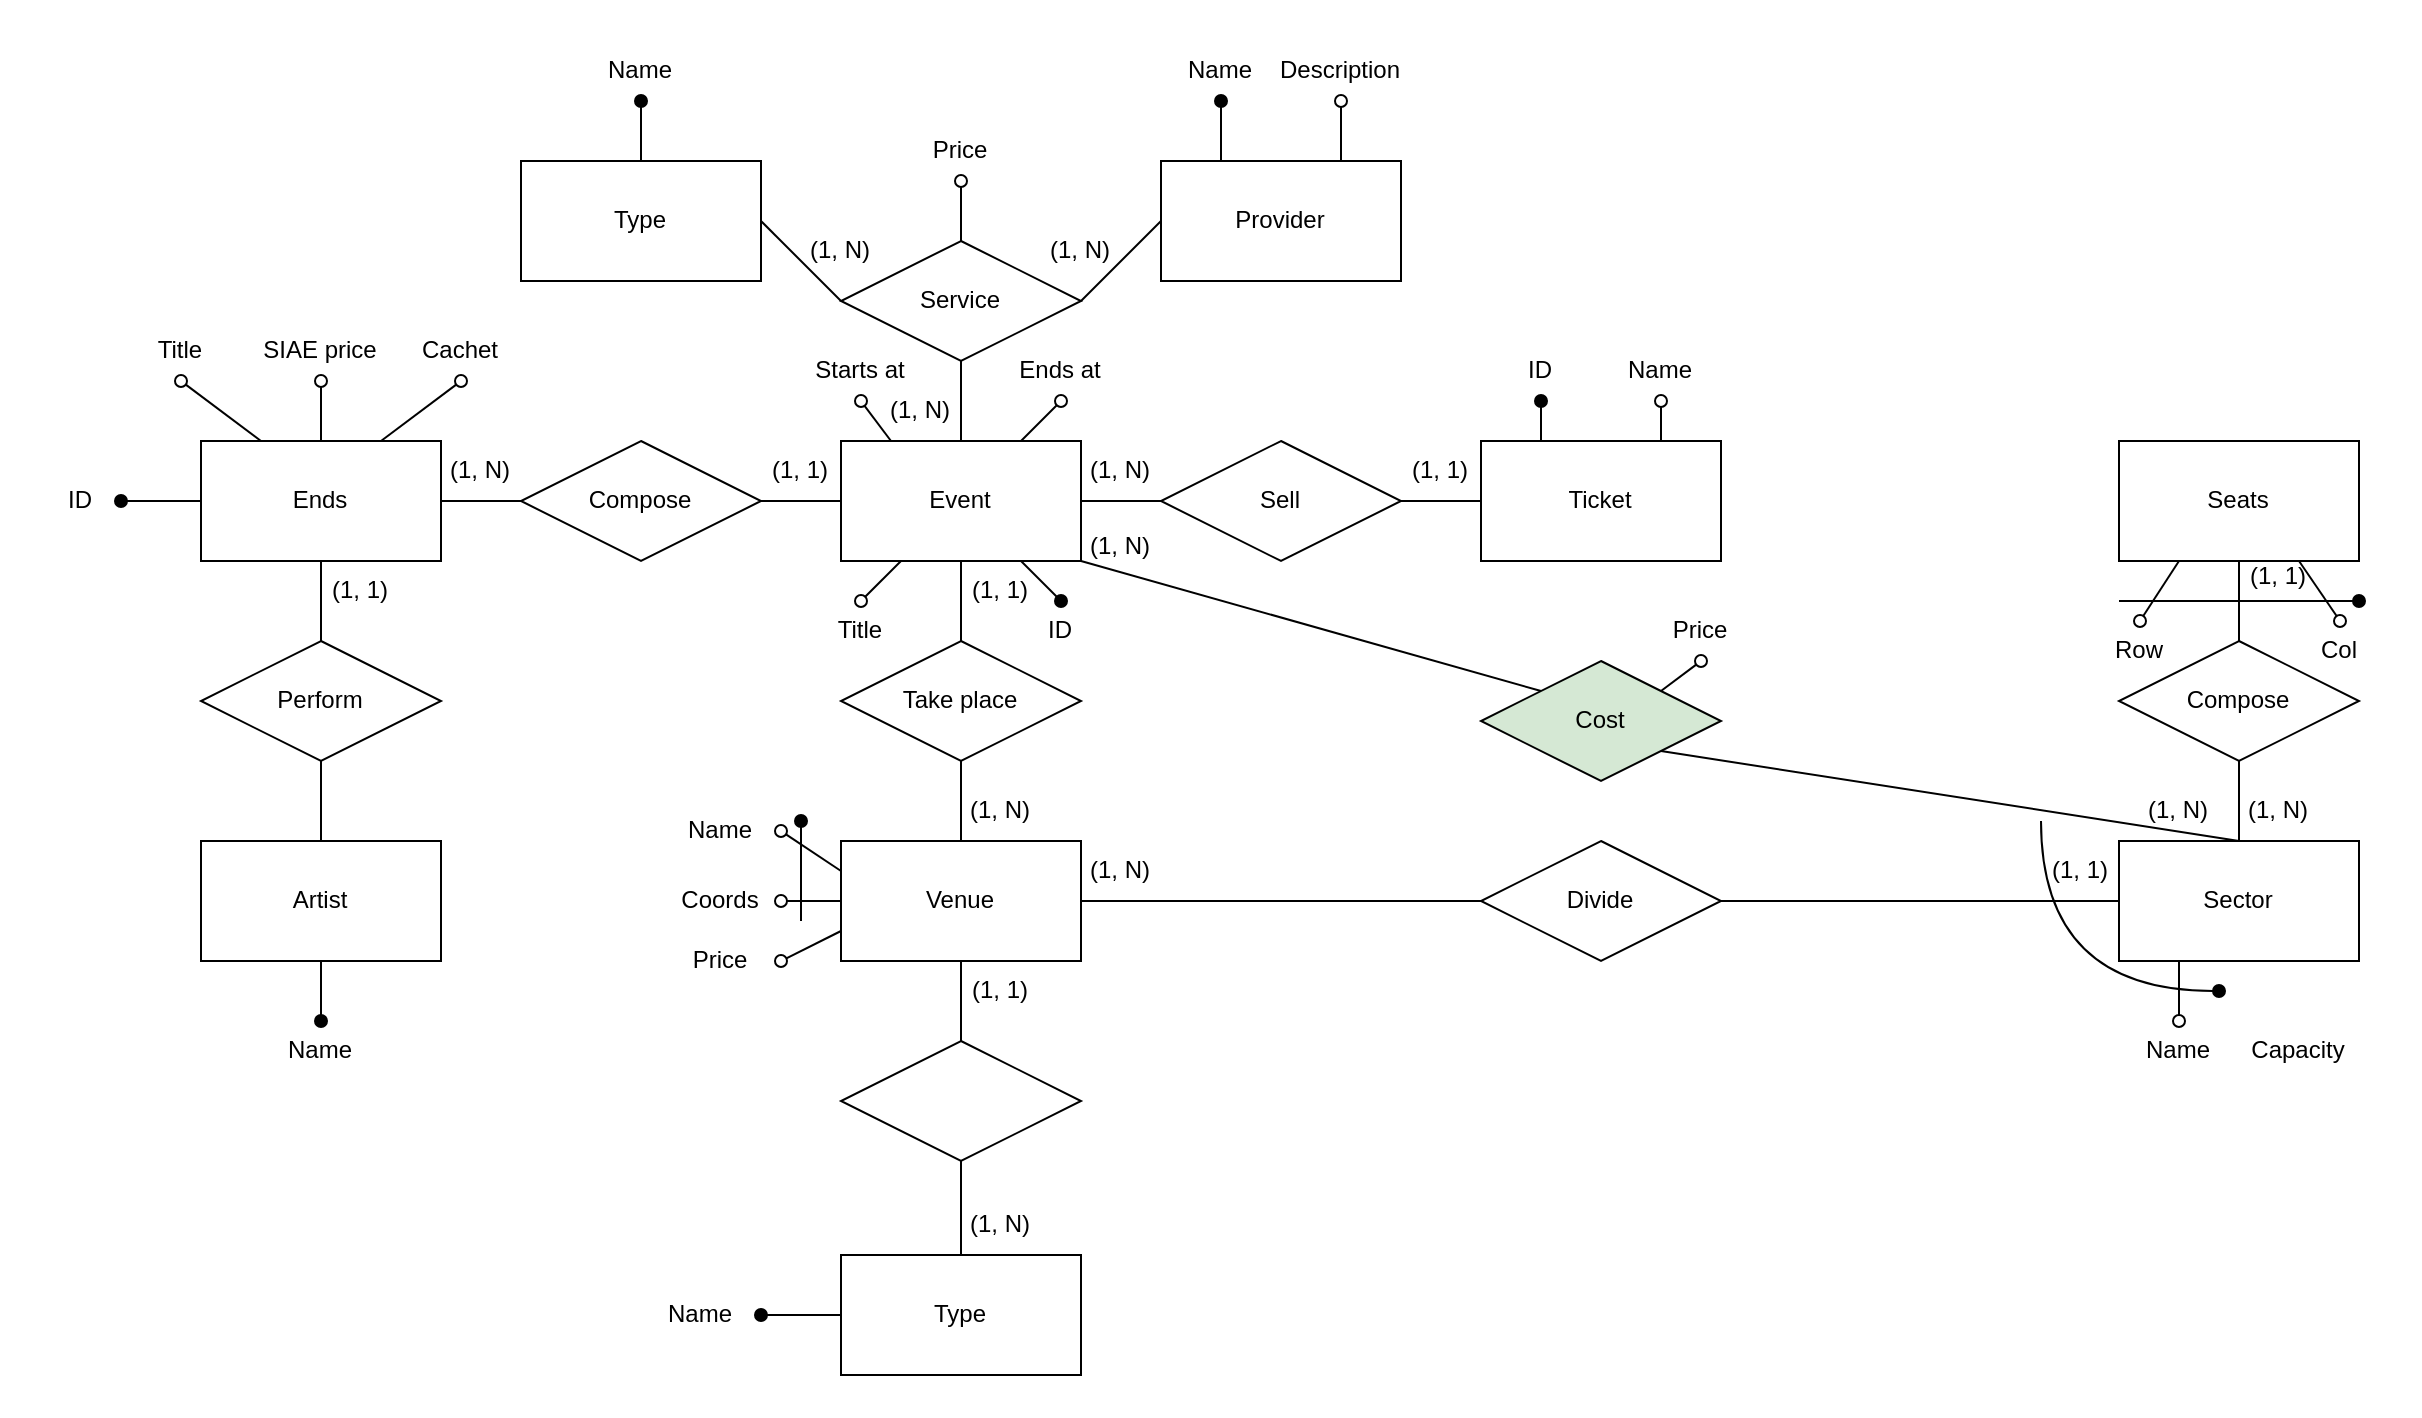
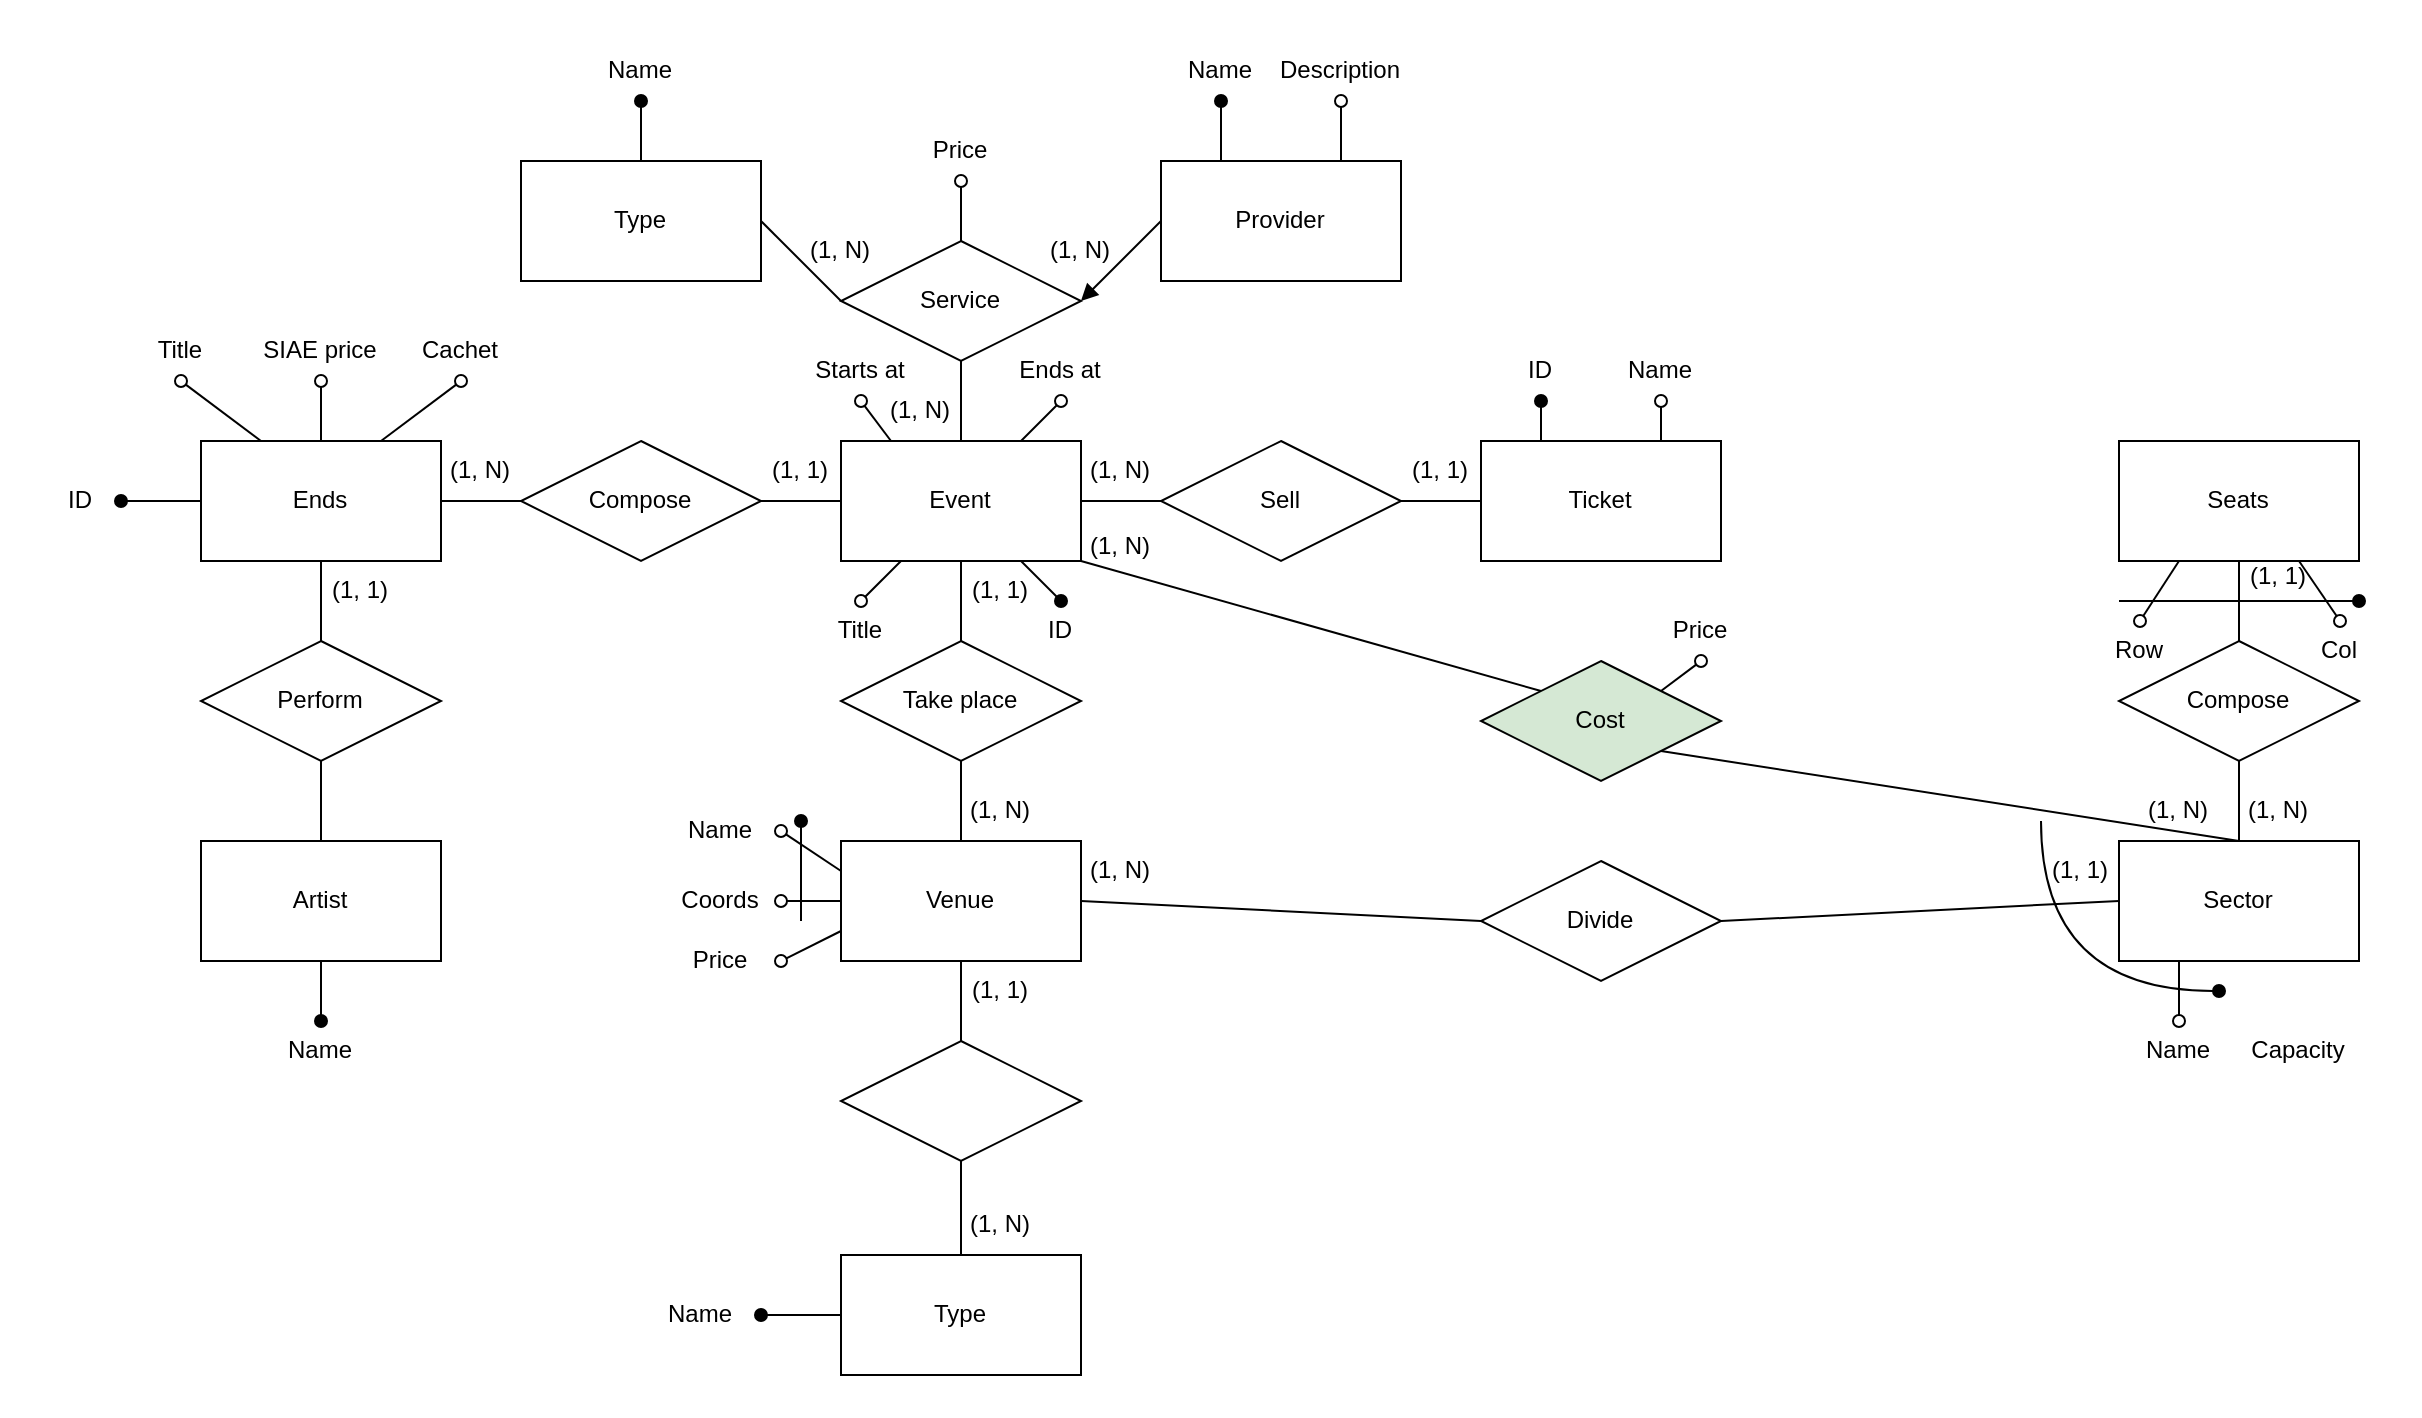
- <mxCell id="44" value="" style="endArrow=none;html=1;rounded=0;entryX=1;entryY=0.5;entryDx=0;entryDy=0;exitX=0;exitY=0.5;exitDx=0;exitDy=0;" parent="1" source="41" target="42" edge="1"><mxGeometry width="50" height="50" relative="1" as="geometry"><mxPoint x="770" y="-20" as="sourcePoint" /><mxPoint x="450" y="170" as="targetPoint" /></mxGeometry></mxCell>
+ <mxCell id="44" value="" style="endArrow=block;html=1;rounded=0;entryX=1;entryY=0.5;entryDx=0;entryDy=0;exitX=0;exitY=0.5;exitDx=0;exitDy=0;" parent="1" source="41" target="42" edge="1"><mxGeometry width="50" height="50" relative="1" as="geometry"><mxPoint x="770" y="-20" as="sourcePoint" /><mxPoint x="450" y="170" as="targetPoint" /></mxGeometry></mxCell>
- <mxCell id="60" value="Divide" style="rhombus;whiteSpace=wrap;html=1;" parent="1" vertex="1"><mxGeometry x="740" y="420" width="120" height="60" as="geometry" /></mxCell>
+ <mxCell id="60" value="Divide" style="rhombus;whiteSpace=wrap;html=1;" parent="1" vertex="1"><mxGeometry x="740" y="430" width="120" height="60" as="geometry" /></mxCell>
